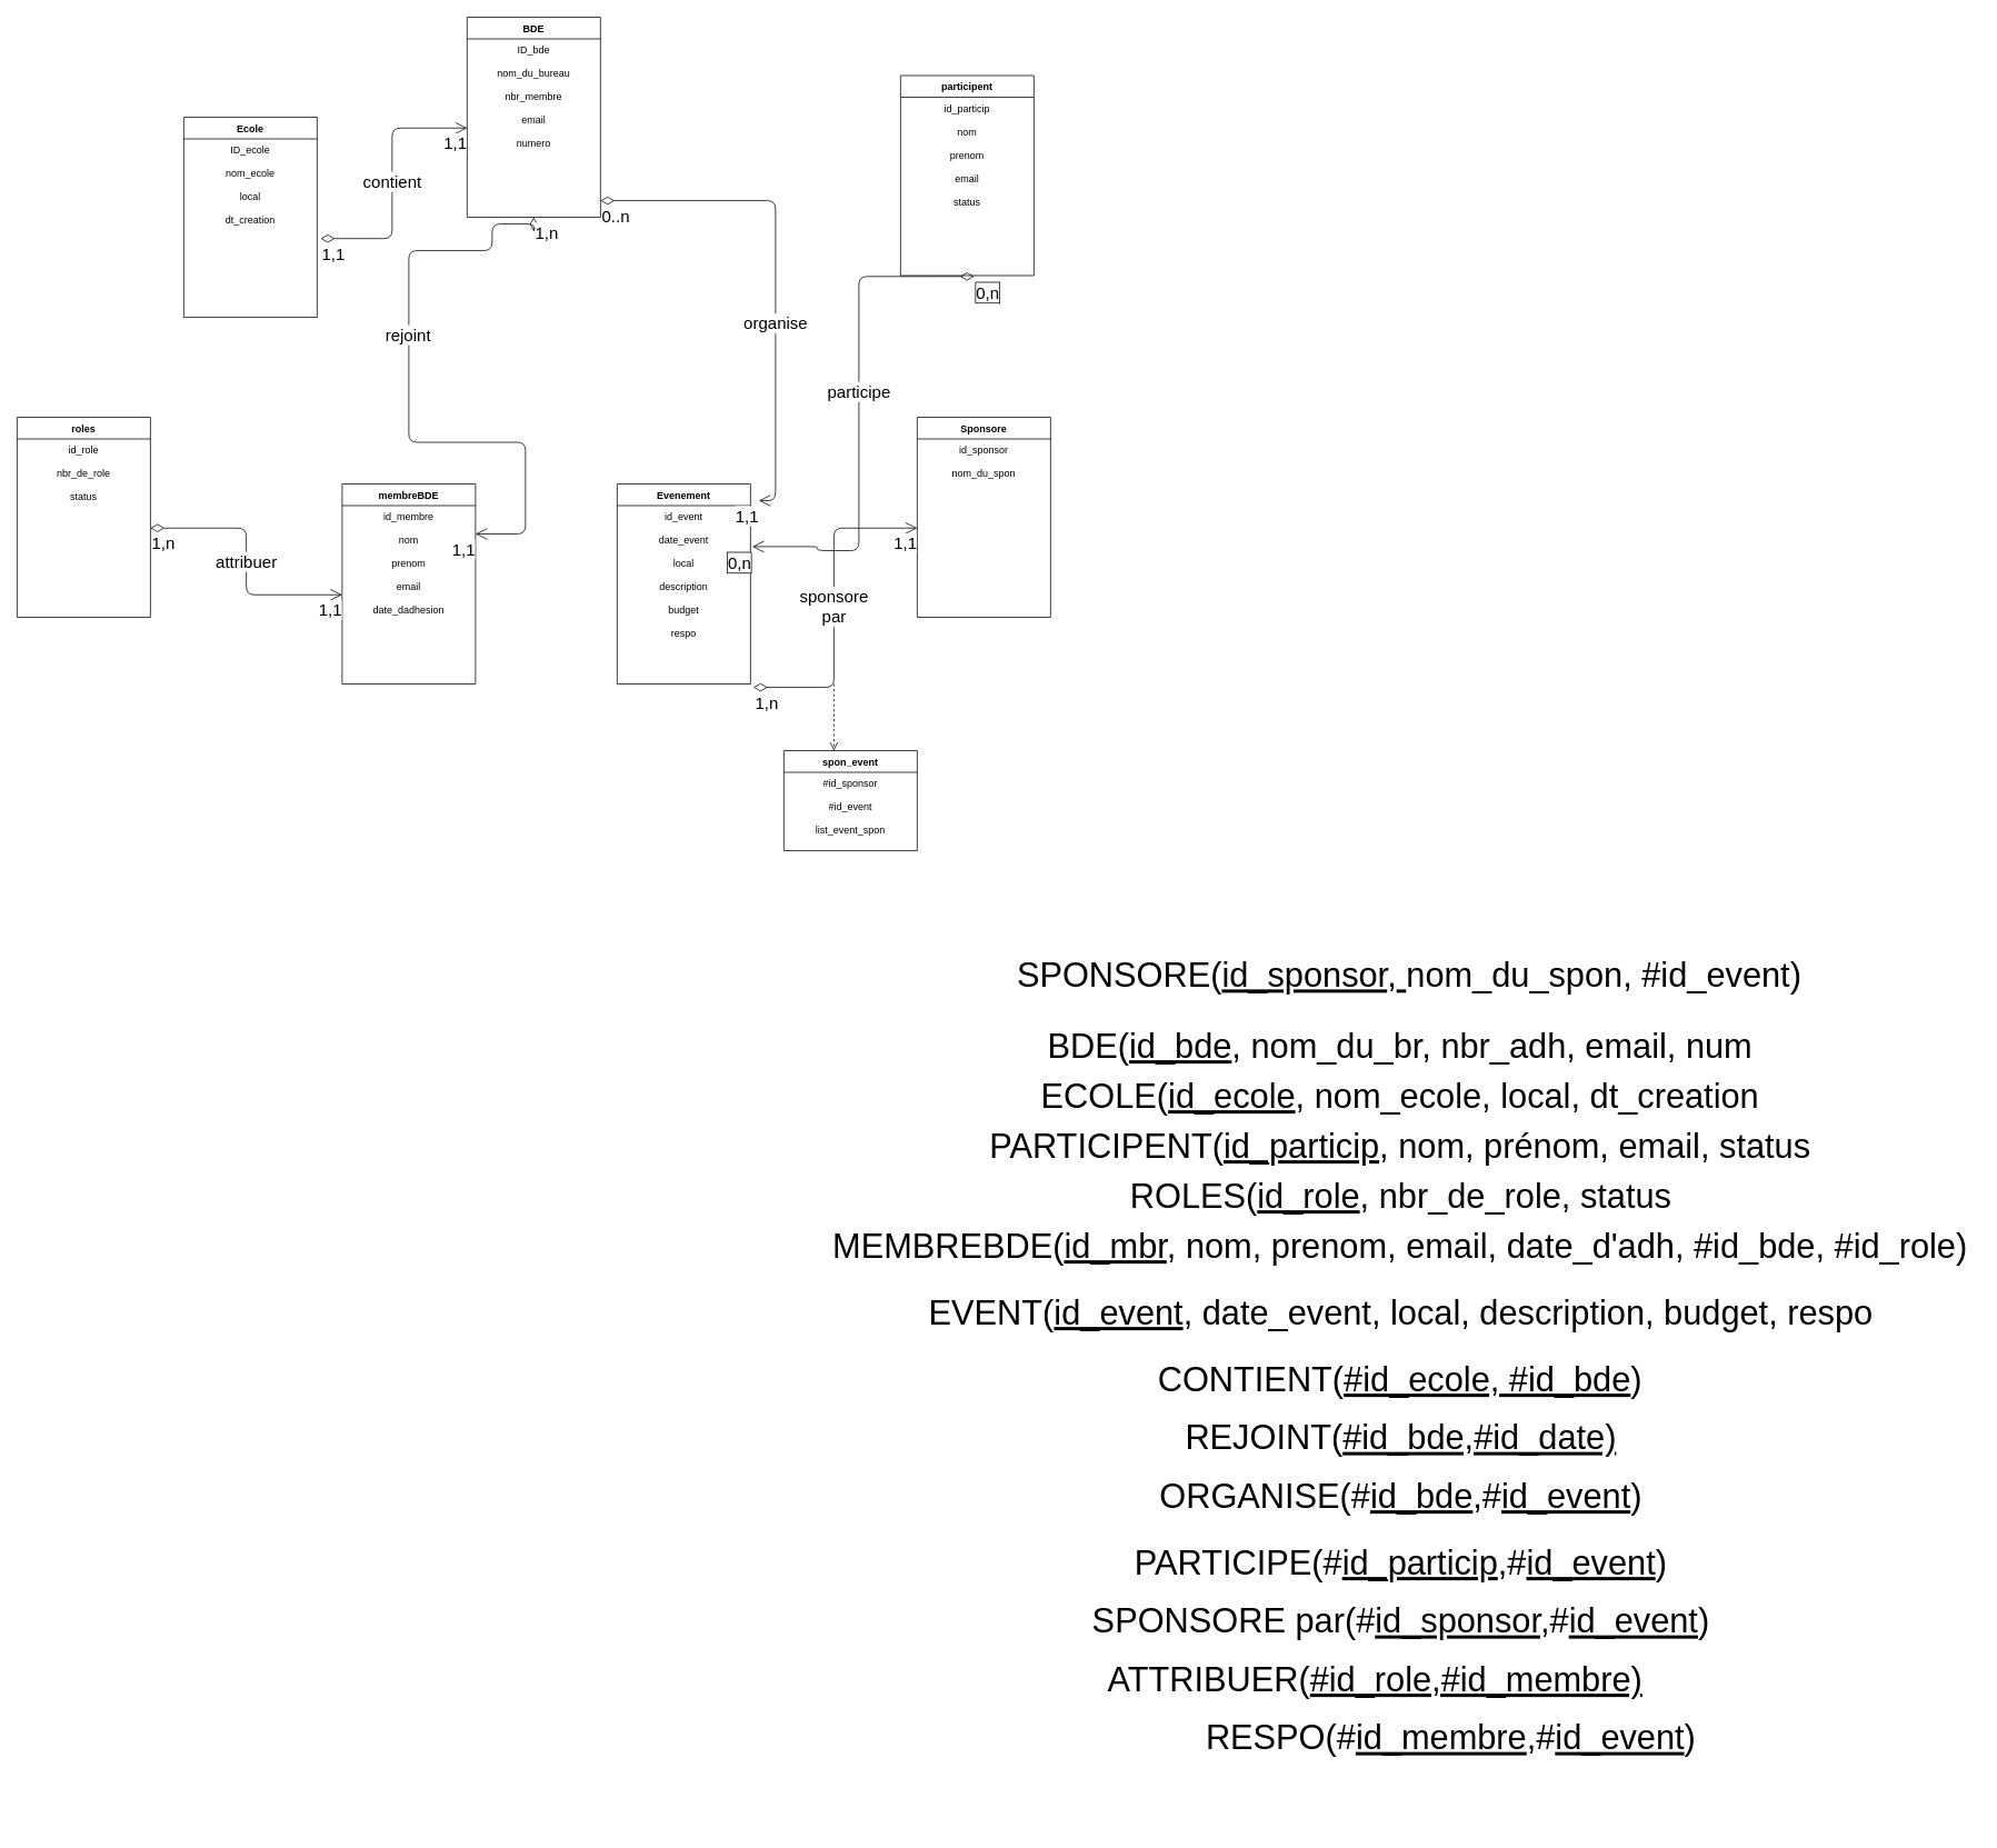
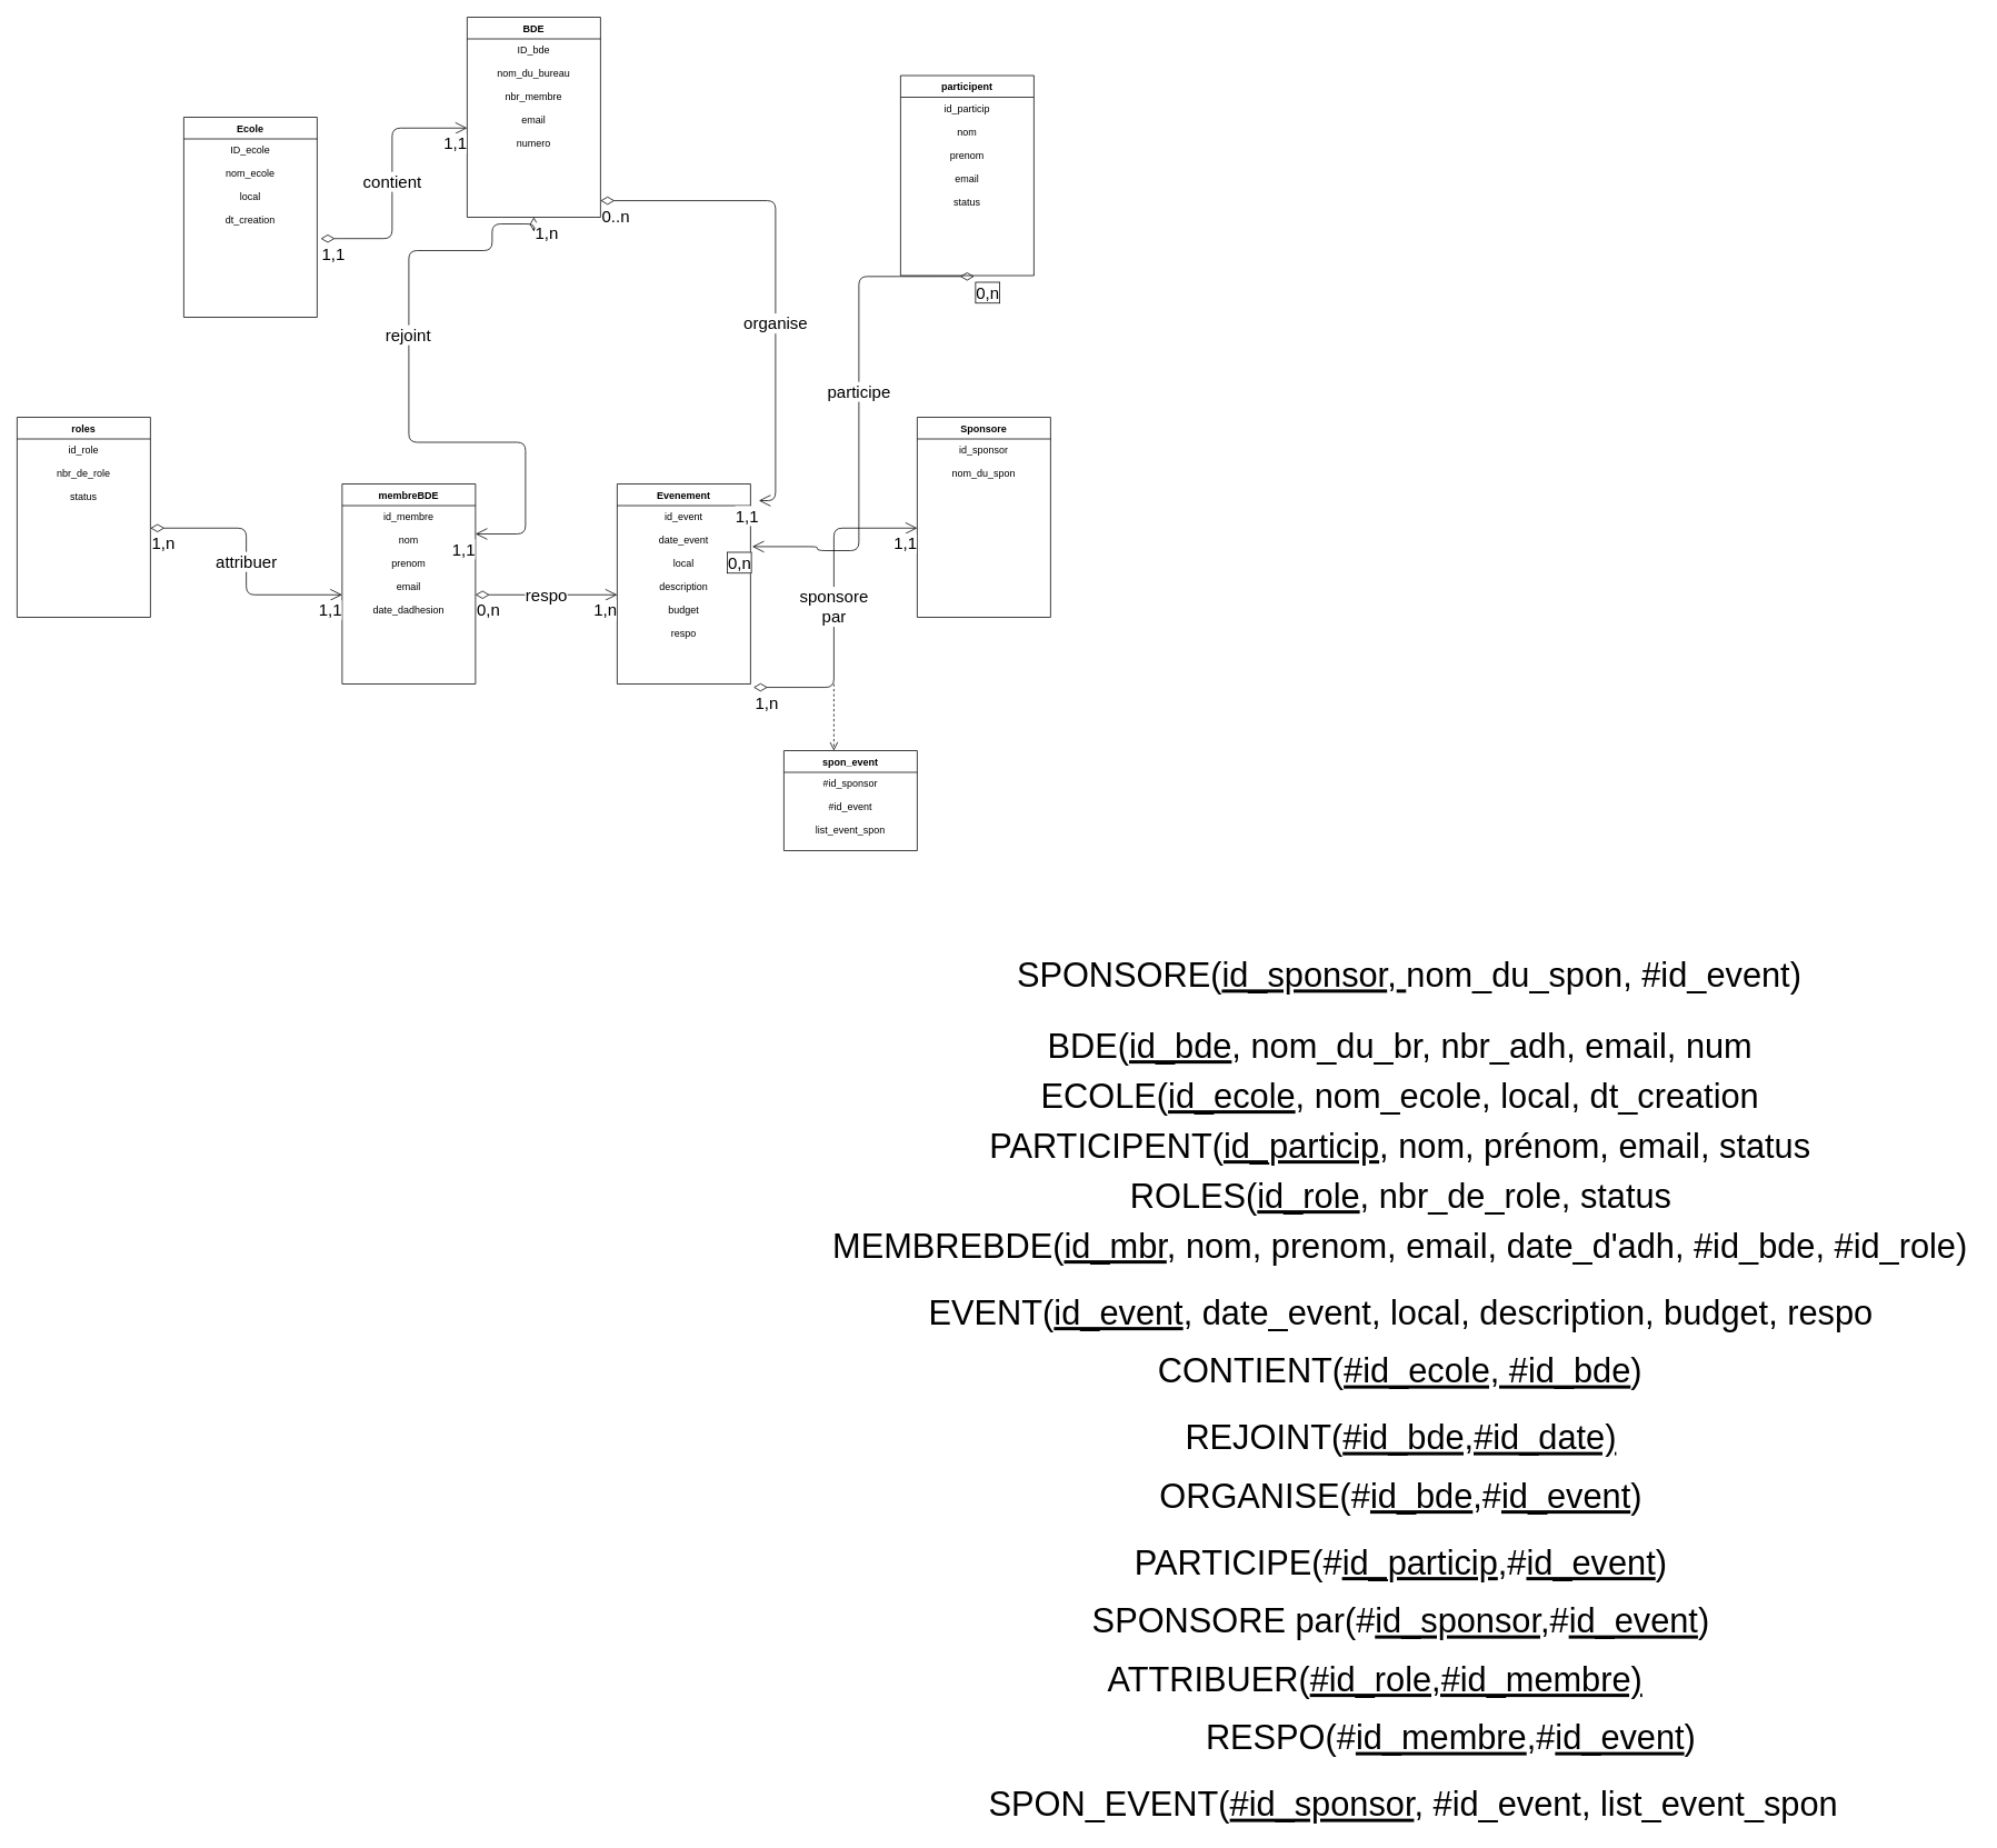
+ <mxCell id="17" value="respo" style="endArrow=open;html=1;endSize=12;startArrow=diamondThin;startSize=14;startFill=0;edgeStyle=orthogonalEdgeStyle;fontFamily=Helvetica;fontSize=20;exitX=1;exitY=0.5;exitDx=0;exitDy=0;entryX=0;entryY=0.5;entryDx=0;entryDy=0;" edge="1" parent="1" source="7" target="11"><mxGeometry relative="1" as="geometry"><mxPoint x="650" y="670" as="sourcePoint" /><mxPoint x="810" y="670" as="targetPoint" /></mxGeometry></mxCell>
+ <mxCell id="18" value="0,n" style="edgeLabel;resizable=0;html=1;align=left;verticalAlign=top;fontFamily=Helvetica;fontSize=20;" connectable="0" vertex="1" parent="17"><mxGeometry x="-1" relative="1" as="geometry" /></mxCell>
+ <mxCell id="19" value="1,n" style="edgeLabel;resizable=0;html=1;align=right;verticalAlign=top;fontFamily=Helvetica;fontSize=20;" connectable="0" vertex="1" parent="17"><mxGeometry x="1" relative="1" as="geometry" /></mxCell>
- <mxCell id="47" value="CONTIENT(&lt;u&gt;#id_ecole, #id_bde&lt;/u&gt;)" style="text;html=1;align=center;verticalAlign=middle;resizable=0;points=[];autosize=1;strokeColor=none;fillColor=none;fontSize=41;fontFamily=Helvetica;" vertex="1" parent="1"><mxGeometry x="1379" y="1625" width="600" height="60" as="geometry" /></mxCell>
+ <mxCell id="47" value="CONTIENT(&lt;u&gt;#id_ecole, #id_bde&lt;/u&gt;)" style="text;html=1;align=center;verticalAlign=middle;resizable=0;points=[];autosize=1;strokeColor=none;fillColor=none;fontSize=41;fontFamily=Helvetica;" vertex="1" parent="1"><mxGeometry x="1379" y="1615" width="600" height="60" as="geometry" /></mxCell>
+ <mxCell id="54" value="SPON_EVENT(&lt;u&gt;#id_sponsor&lt;/u&gt;, #id_event, list_event_spon" style="text;html=1;align=center;verticalAlign=middle;resizable=0;points=[];autosize=1;strokeColor=none;fillColor=none;fontSize=41;fontFamily=Helvetica;" vertex="1" parent="1"><mxGeometry x="1175" y="2135" width="1040" height="60" as="geometry" /></mxCell>
